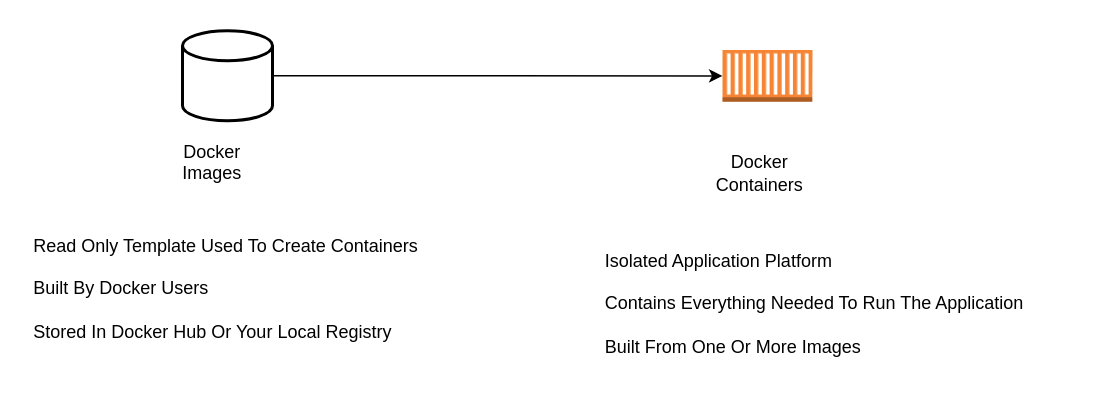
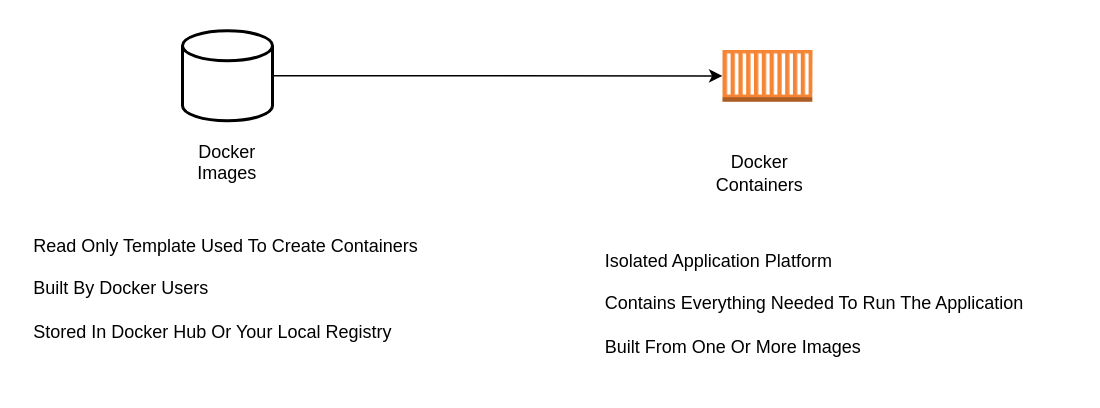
- <mxCell id="5" value="Docker Images&lt;div&gt;&lt;br&gt;&lt;/div&gt;" style="text;strokeColor=none;align=center;fillColor=none;html=1;verticalAlign=middle;whiteSpace=wrap;rounded=0;" vertex="1" parent="1"><mxGeometry x="111" y="100" width="60" height="30" as="geometry" /></mxCell>
+ <mxCell id="5" value="Docker Images&lt;div&gt;&lt;br&gt;&lt;/div&gt;" style="text;strokeColor=none;align=center;fillColor=none;html=1;verticalAlign=middle;whiteSpace=wrap;rounded=0;" vertex="1" parent="1"><mxGeometry x="121" y="100" width="60" height="30" as="geometry" /></mxCell>
